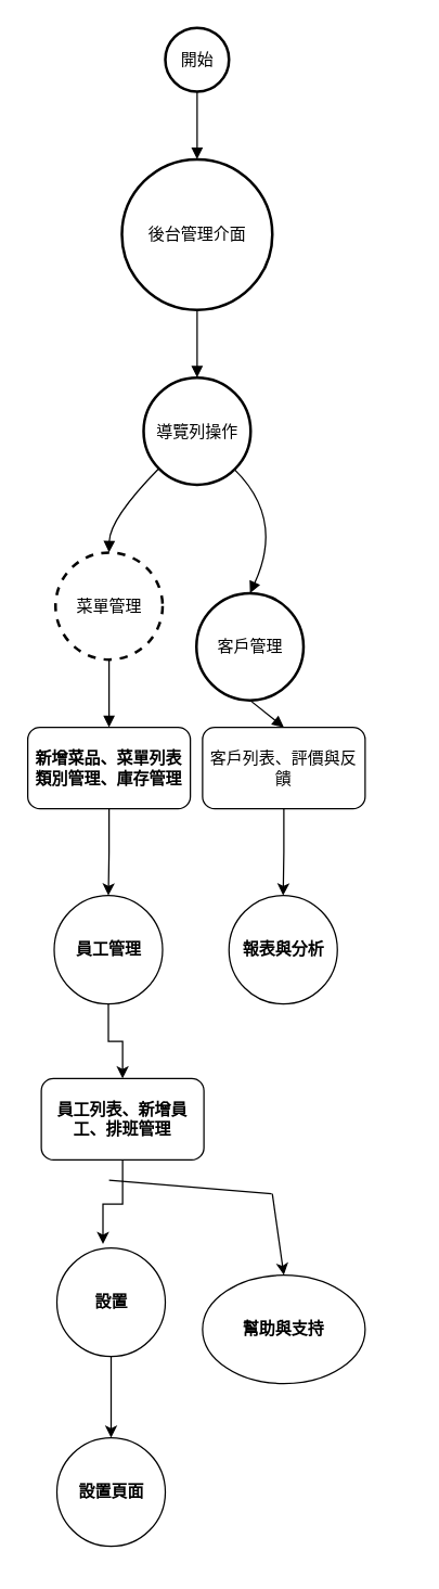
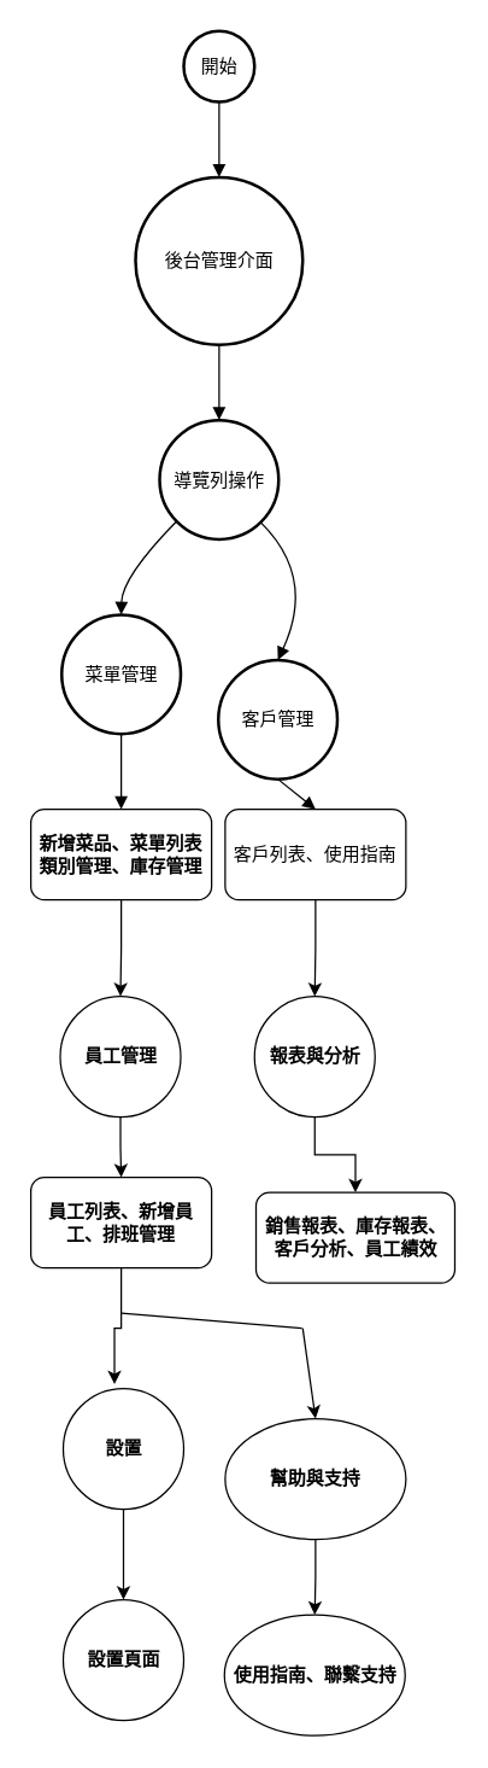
- <mxCell id="5" value="菜單管理" style="ellipse;aspect=fixed;strokeWidth=2;whiteSpace=wrap;dashed=1;" parent="1" vertex="1"><mxGeometry x="40.5" y="407" width="79" height="79" as="geometry" /></mxCell>
+ <mxCell id="5" value="菜單管理" style="ellipse;aspect=fixed;strokeWidth=2;whiteSpace=wrap;" parent="1" vertex="1"><mxGeometry x="40.5" y="407" width="79" height="79" as="geometry" /></mxCell>
- <mxCell id="16" value="客戶列表、評價與反饋" style="rounded=1;whiteSpace=wrap;html=1;" parent="1" vertex="1"><mxGeometry x="149" y="536" width="120" height="60" as="geometry" /></mxCell>
+ <mxCell id="16" value="客戶列表、使用指南" style="rounded=1;whiteSpace=wrap;html=1;" parent="1" vertex="1"><mxGeometry x="149" y="536" width="120" height="60" as="geometry" /></mxCell>
+ <mxCell id="20" style="edgeStyle=orthogonalEdgeStyle;rounded=0;orthogonalLoop=1;jettySize=auto;html=1;exitX=0.5;exitY=1;exitDx=0;exitDy=0;entryX=0.5;entryY=0;entryDx=0;entryDy=0;" parent="1" source="21" target="23" edge="1"><mxGeometry relative="1" as="geometry" /></mxCell>
+ <mxCell id="23" value="&lt;div&gt;銷售報表、庫存報表、&lt;span style=&quot;background-color: initial;&quot;&gt;客戶分析、員工績效&lt;/span&gt;&lt;/div&gt;" style="rounded=1;whiteSpace=wrap;html=1;fontStyle=1" parent="1" vertex="1"><mxGeometry x="169.5" y="790" width="132" height="60" as="geometry" /></mxCell>
- <mxCell id="22" value="員工列表、新增員工、排班管理" style="rounded=1;whiteSpace=wrap;html=1;fontStyle=1" parent="1" vertex="1"><mxGeometry x="30" y="795" width="120" height="60" as="geometry" /></mxCell>
+ <mxCell id="22" value="員工列表、新增員工、排班管理" style="rounded=1;whiteSpace=wrap;html=1;fontStyle=1" parent="1" vertex="1"><mxGeometry x="20" y="780" width="120" height="60" as="geometry" /></mxCell>
+ <mxCell id="28" style="edgeStyle=orthogonalEdgeStyle;rounded=0;orthogonalLoop=1;jettySize=auto;html=1;exitX=0.5;exitY=1;exitDx=0;exitDy=0;entryX=0.5;entryY=0;entryDx=0;entryDy=0;" parent="1" source="29" target="31" edge="1"><mxGeometry relative="1" as="geometry" /></mxCell>
+ <mxCell id="31" value="使用指南、聯繫支持" style="ellipse;whiteSpace=wrap;html=1;fontStyle=1" parent="1" vertex="1"><mxGeometry x="148.5" y="1070" width="120" height="80" as="geometry" /></mxCell>
